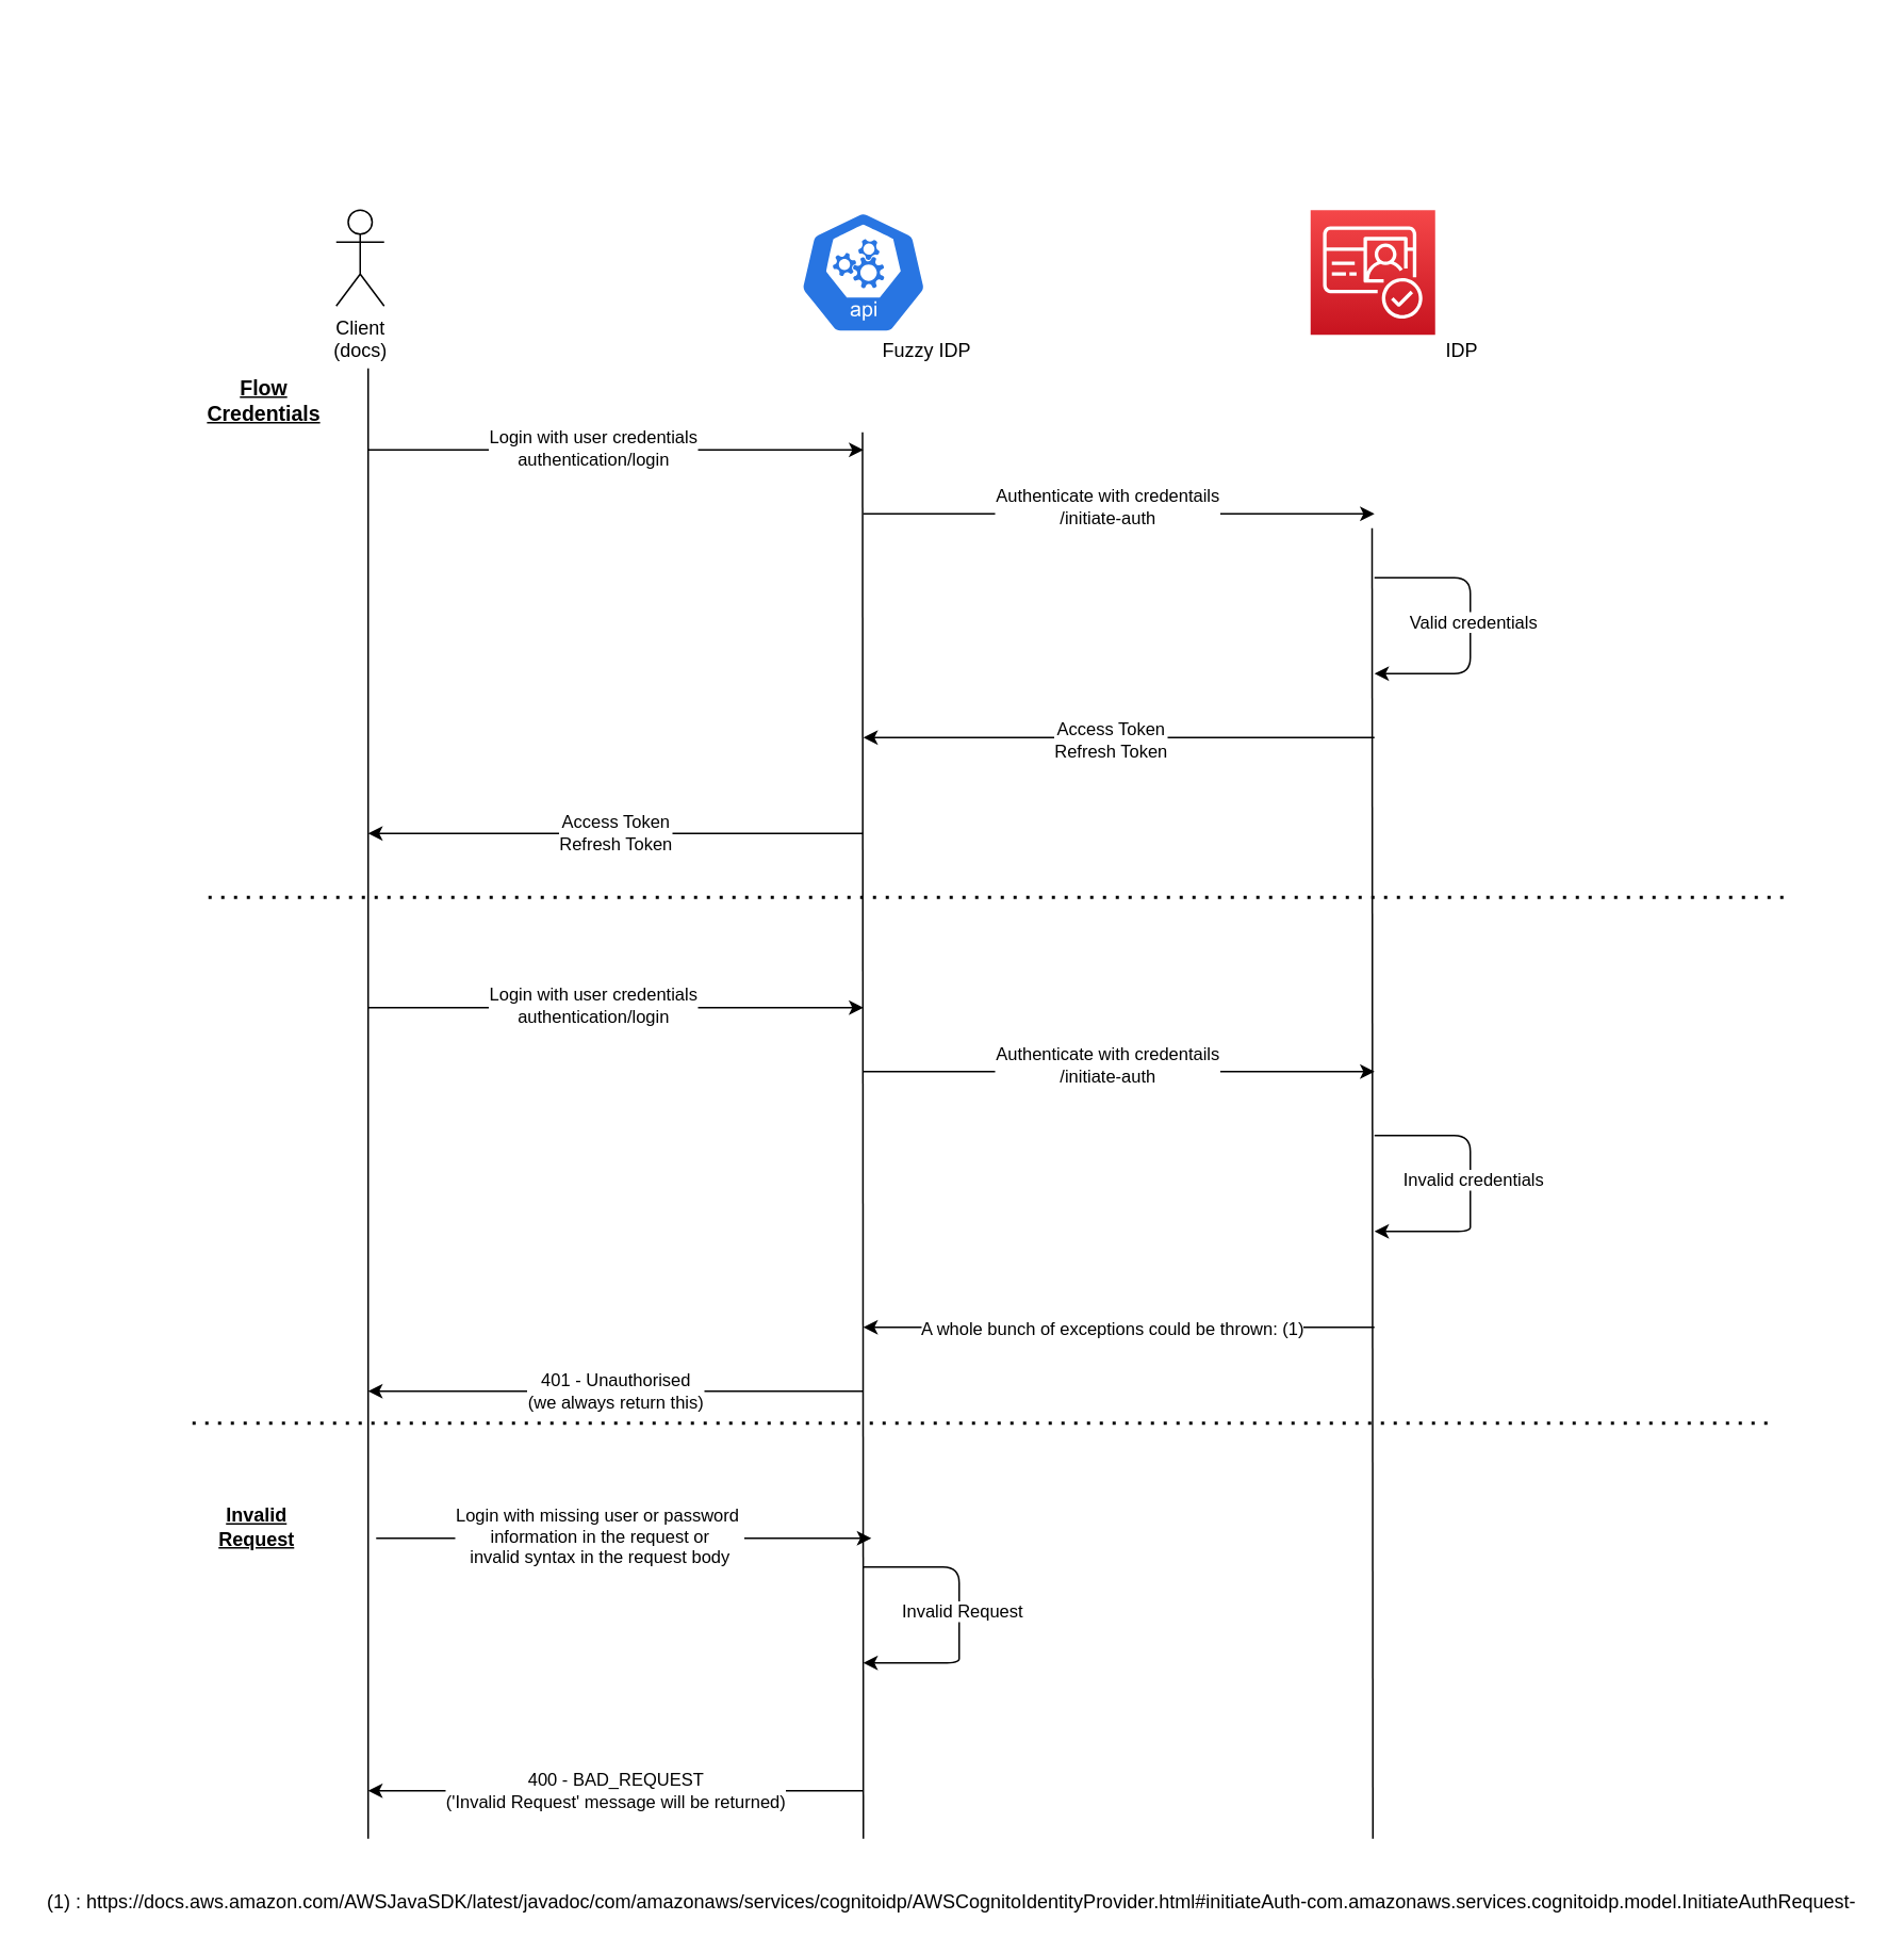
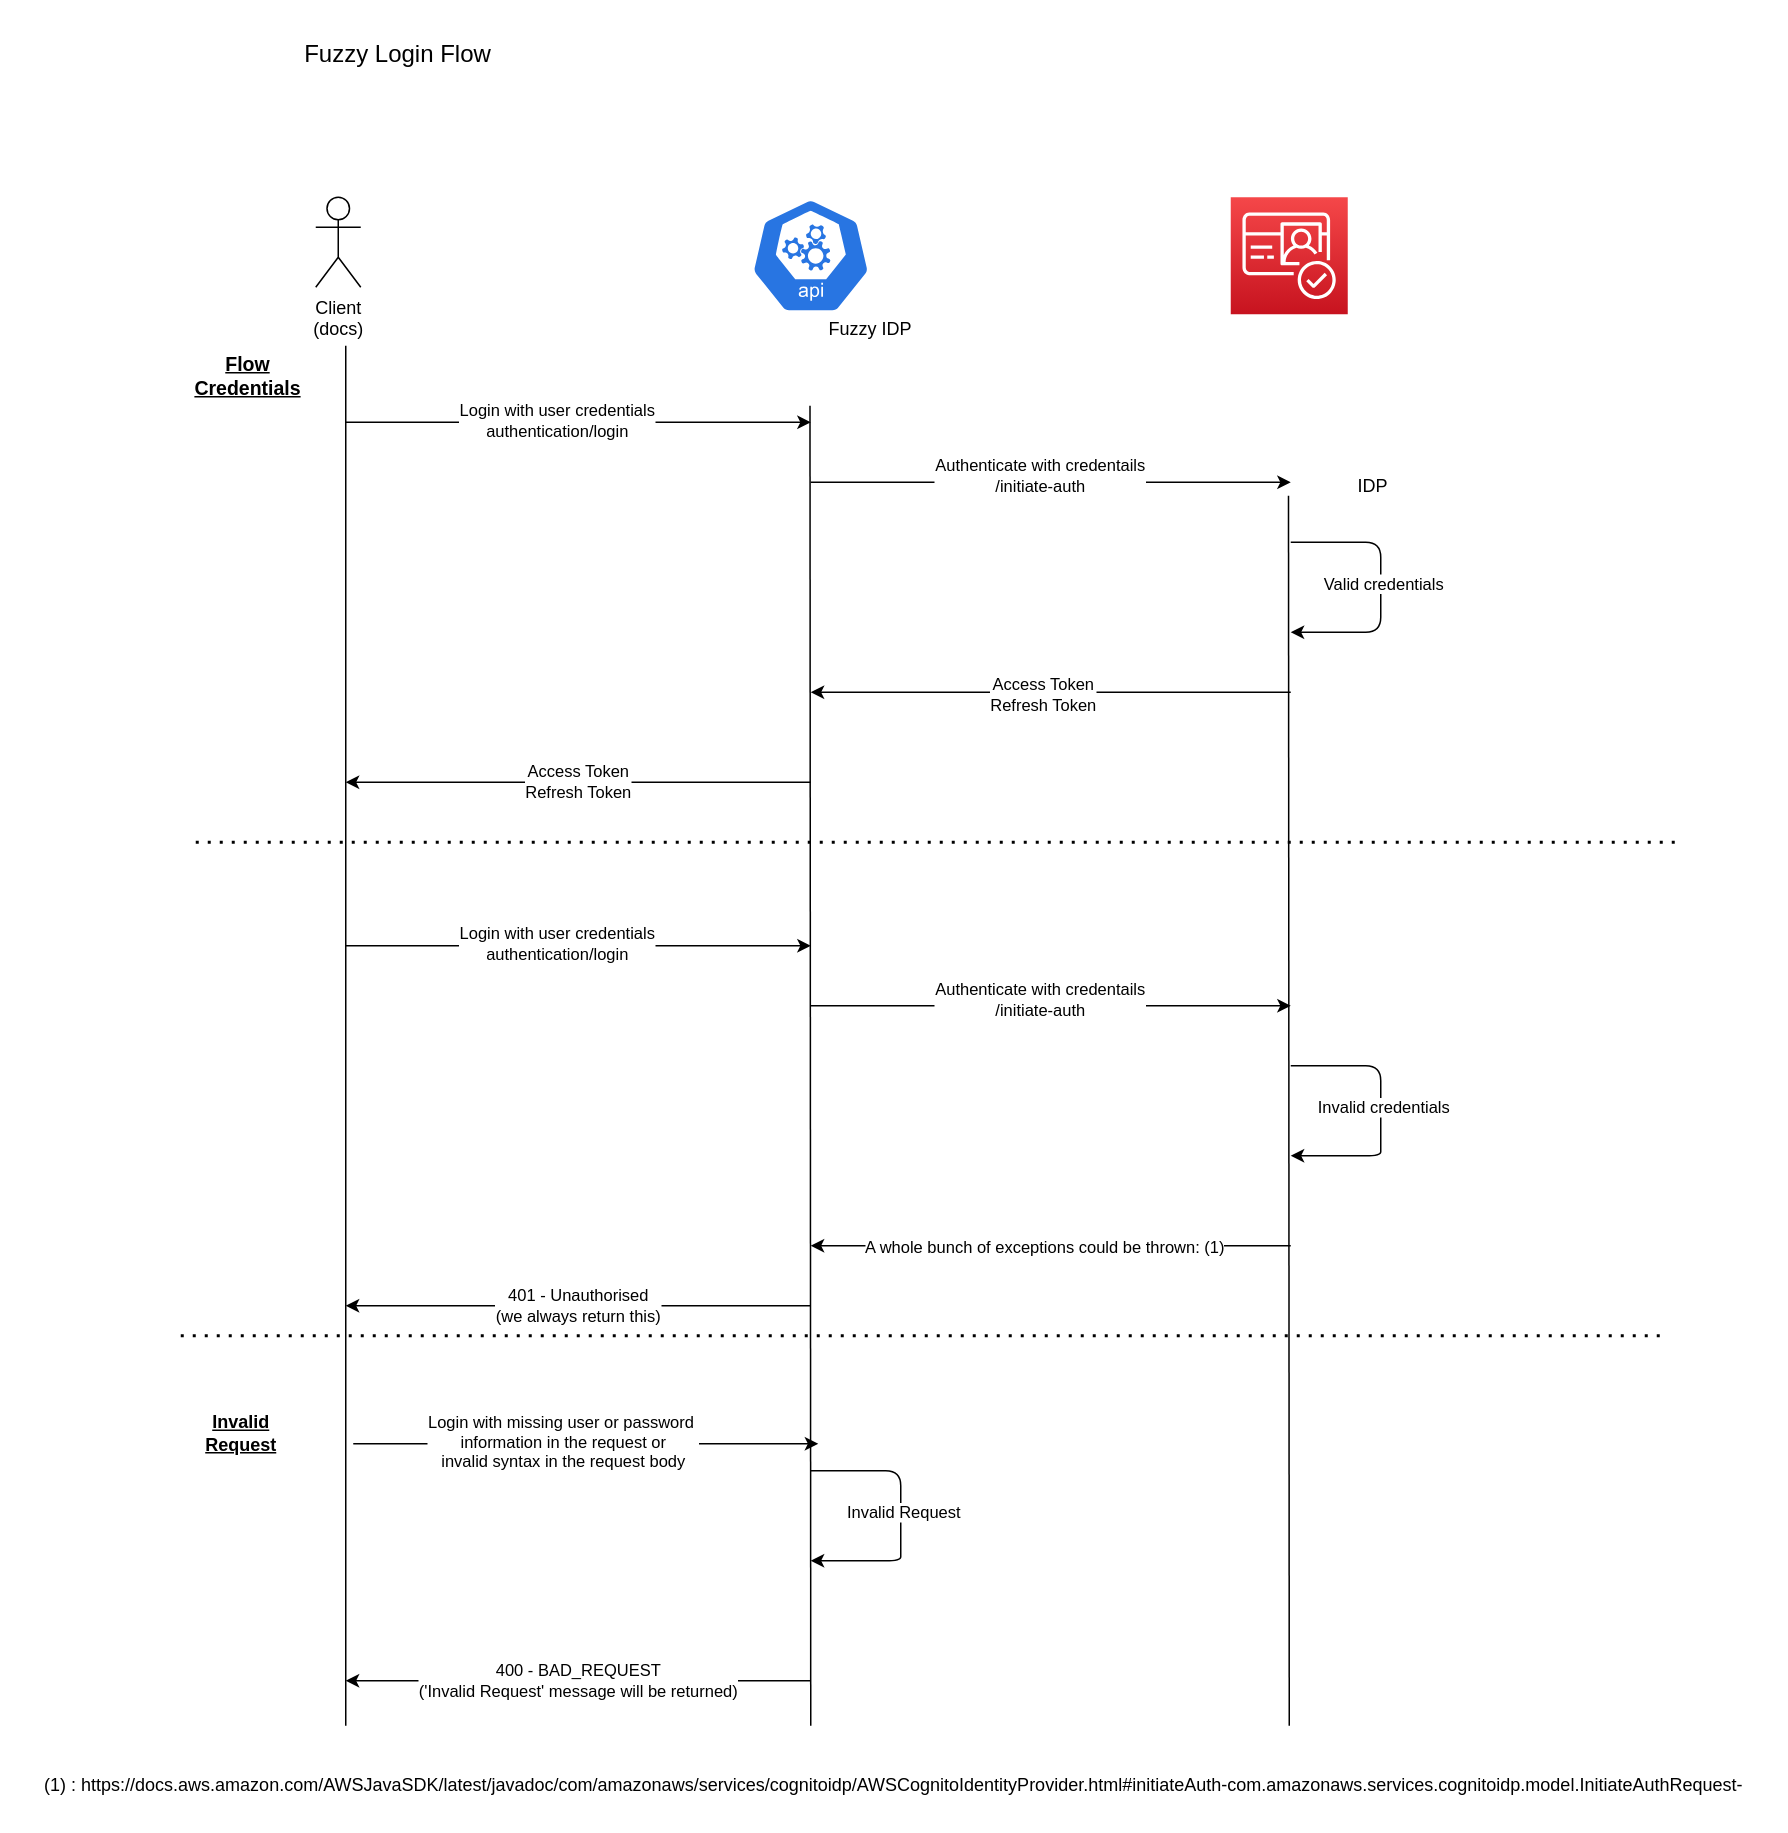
+ <mxCell id="25" value="&lt;font style=&quot;font-size: 16px&quot;&gt;Fuzzy Login Flow&lt;/font&gt;" style="text;html=1;strokeColor=none;fillColor=none;align=center;verticalAlign=middle;whiteSpace=wrap;rounded=0;" parent="1" vertex="1"><mxGeometry x="190" y="20" width="150" height="30" as="geometry" /></mxCell>
- <mxCell id="20" value="IDP" style="text;html=1;strokeColor=none;fillColor=none;align=center;verticalAlign=middle;whiteSpace=wrap;rounded=0;" parent="1" vertex="1"><mxGeometry x="880" y="209" width="70" height="20" as="geometry" /></mxCell>
+ <mxCell id="20" value="IDP" style="text;html=1;strokeColor=none;fillColor=none;align=center;verticalAlign=middle;whiteSpace=wrap;rounded=0;" parent="1" vertex="1"><mxGeometry x="880" y="314" width="70" height="20" as="geometry" /></mxCell>
